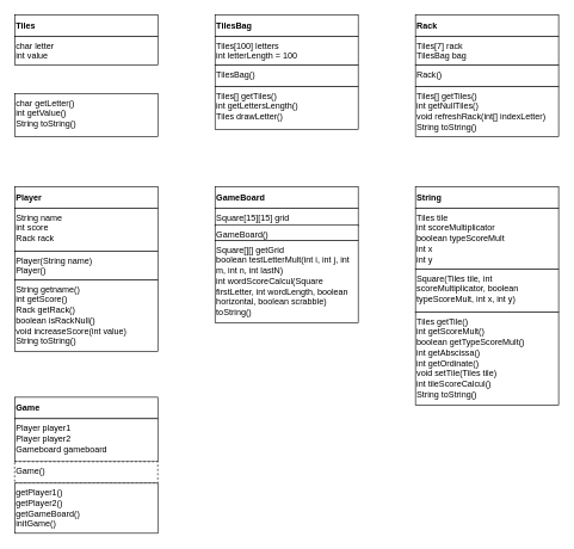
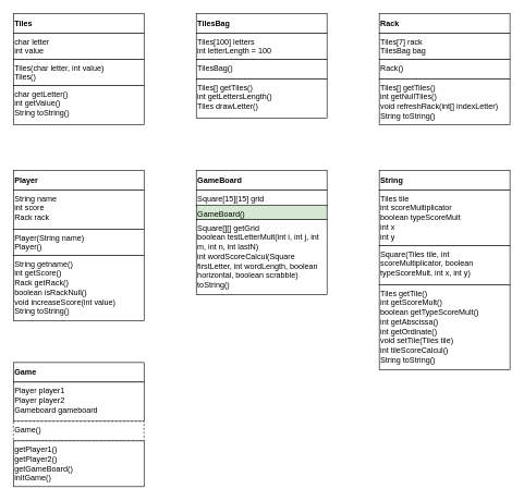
+ <mxCell id="4" value="&lt;div&gt;Tiles(char letter, int value)&lt;/div&gt;&lt;div&gt;Tiles()&lt;br&gt;&lt;/div&gt;" style="rounded=0;whiteSpace=wrap;html=1;align=left;verticalAlign=top;" parent="1" vertex="1"><mxGeometry x="20" y="90" width="200" height="40" as="geometry" /></mxCell>
- <mxCell id="20" value="GameBoard()" style="rounded=0;whiteSpace=wrap;html=1;align=left;verticalAlign=top;" parent="1" vertex="1"><mxGeometry x="300" y="313" width="200" height="22" as="geometry" /></mxCell>
+ <mxCell id="20" value="GameBoard()" style="rounded=0;whiteSpace=wrap;html=1;align=left;verticalAlign=top;fillColor=#d5e8d4;" parent="1" vertex="1"><mxGeometry x="300" y="313" width="200" height="22" as="geometry" /></mxCell>
